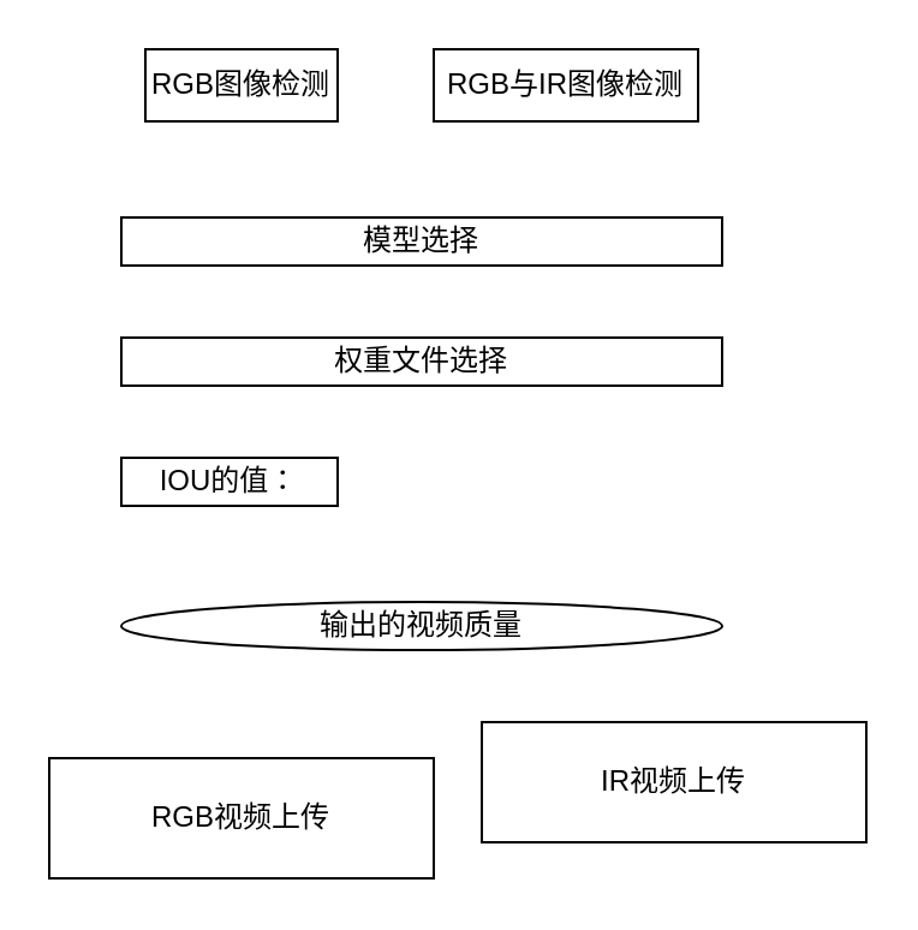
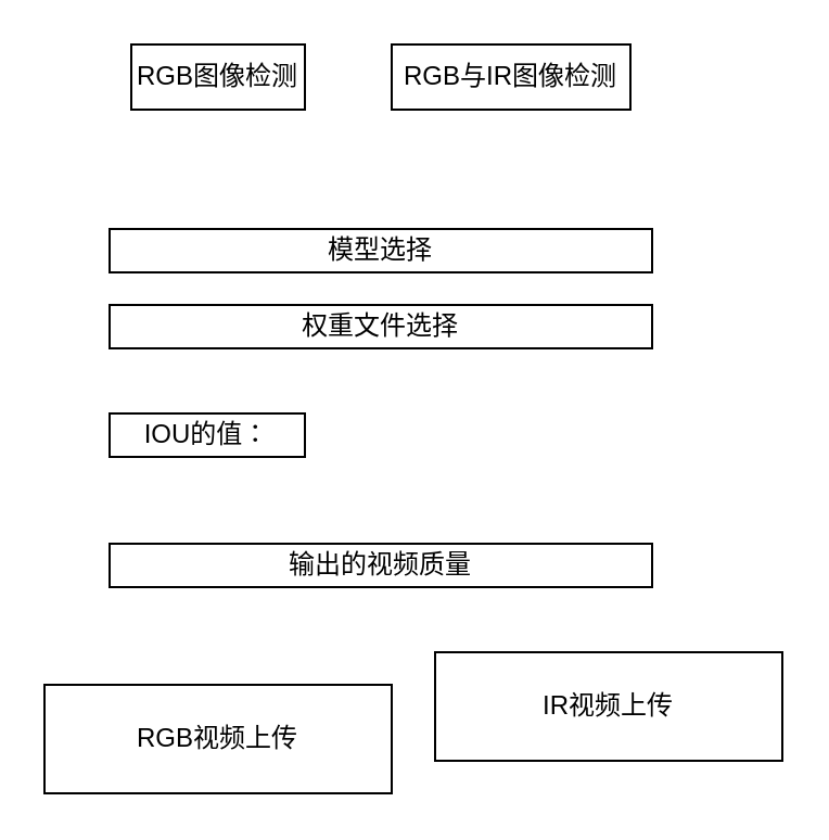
- <mxCell id="4" value="模型选择" style="rounded=0;whiteSpace=wrap;html=1;" vertex="1" parent="1"><mxGeometry x="50" y="90" width="250" height="20" as="geometry" /></mxCell>
+ <mxCell id="4" value="模型选择" style="rounded=0;whiteSpace=wrap;html=1;" vertex="1" parent="1"><mxGeometry x="50" y="105" width="250" height="20" as="geometry" /></mxCell>
- <mxCell id="7" value="输出的视频质量" style="ellipse;whiteSpace=wrap;html=1;" vertex="1" parent="1"><mxGeometry x="50" y="250" width="250" height="20" as="geometry" /></mxCell>
+ <mxCell id="7" value="输出的视频质量" style="rounded=0;whiteSpace=wrap;html=1;" vertex="1" parent="1"><mxGeometry x="50" y="250" width="250" height="20" as="geometry" /></mxCell>
